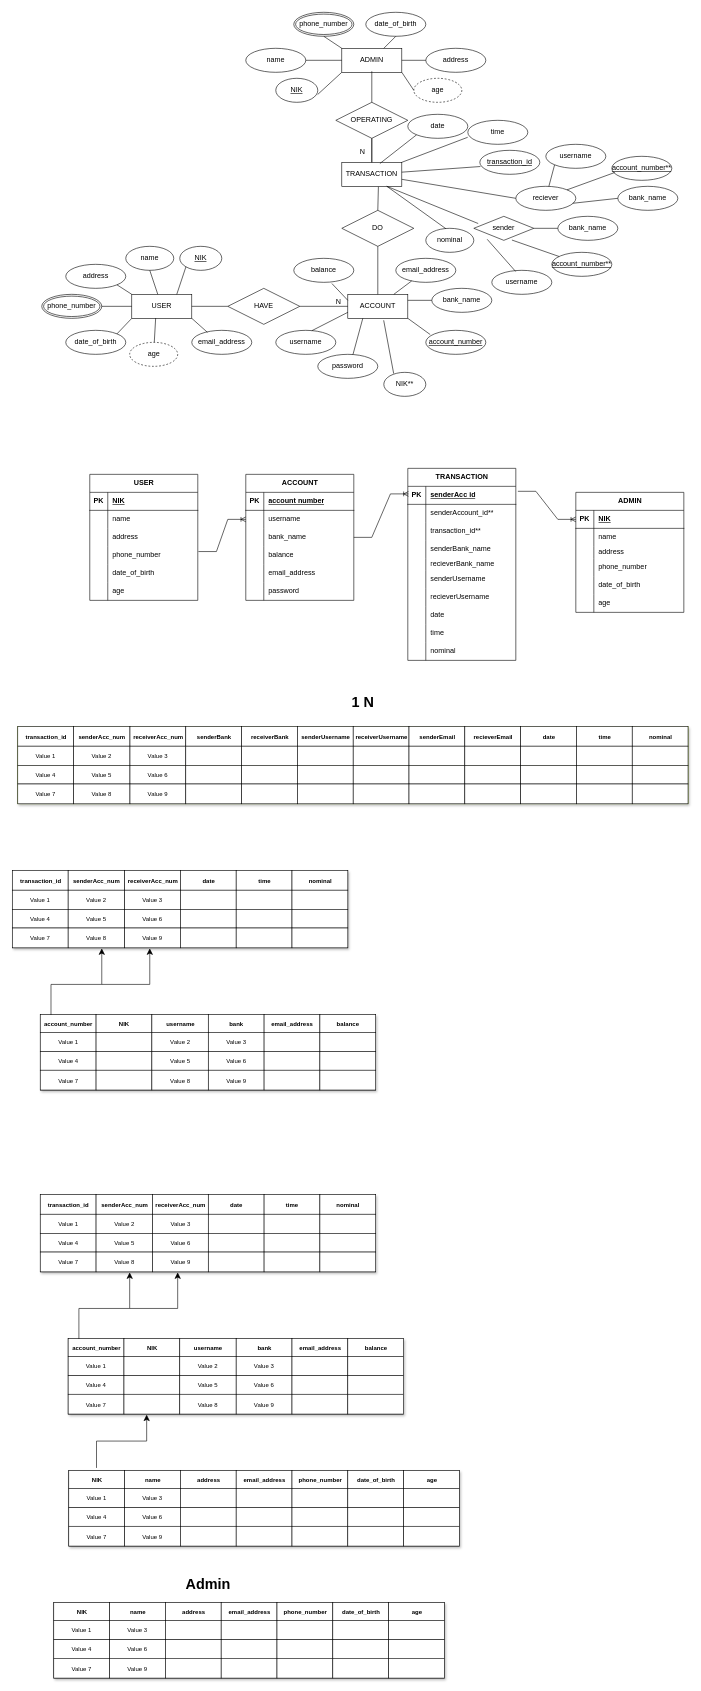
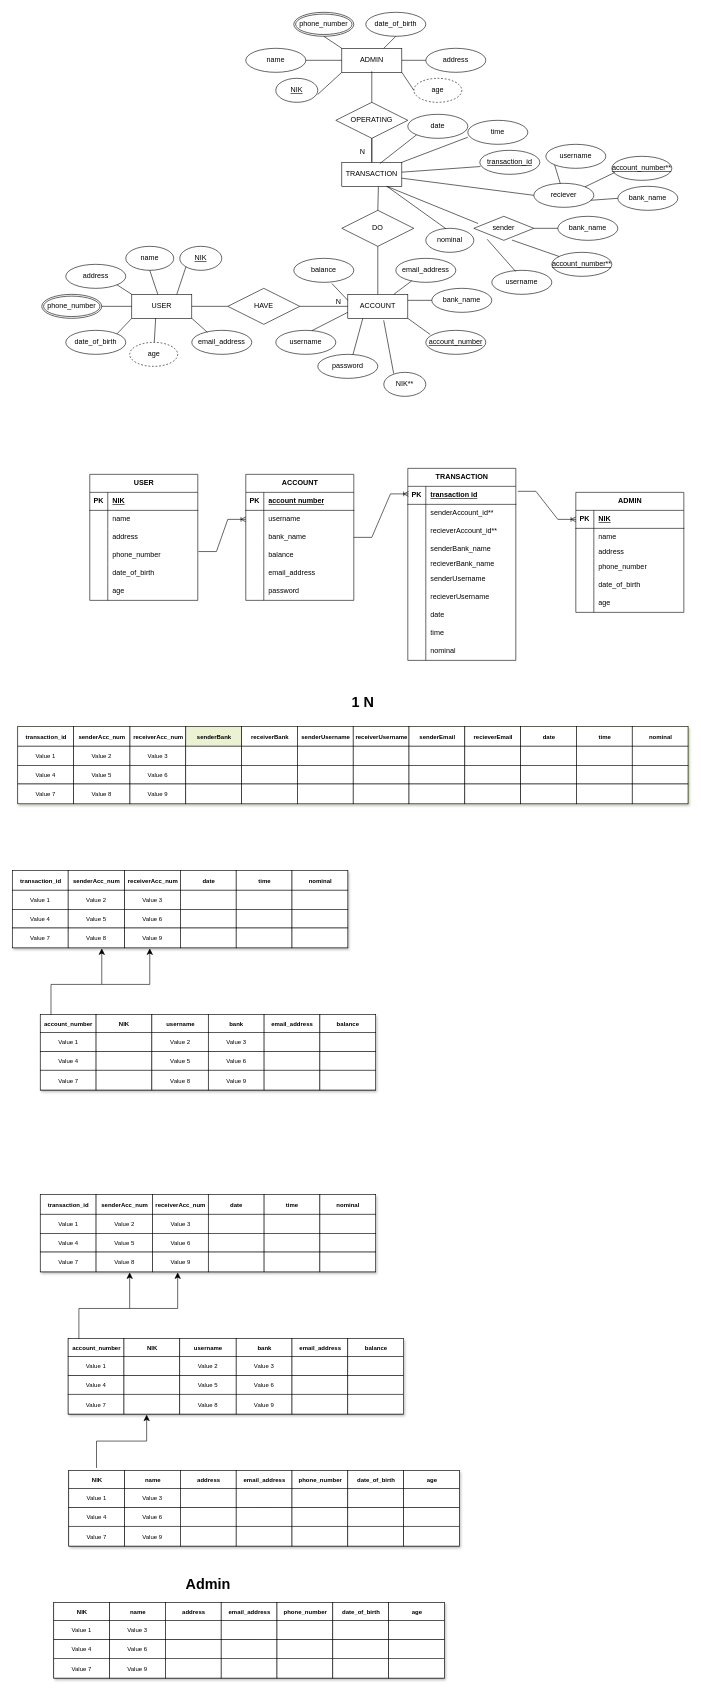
- <mxCell id="29" value="reciever" style="ellipse;whiteSpace=wrap;html=1;align=center;" parent="1" vertex="1"><mxGeometry x="859" y="310" width="100" height="40" as="geometry" /></mxCell>
+ <mxCell id="29" value="reciever" style="ellipse;whiteSpace=wrap;html=1;align=center;" parent="1" vertex="1"><mxGeometry x="889" y="305" width="100" height="40" as="geometry" /></mxCell>
- <mxCell id="109" value="senderAcc id" style="shape=partialRectangle;connectable=0;fillColor=none;top=0;left=0;bottom=0;right=0;align=left;spacingLeft=6;fontStyle=5;overflow=hidden;whiteSpace=wrap;html=1;" parent="107" vertex="1"><mxGeometry x="30" width="150" height="30" as="geometry"><mxRectangle width="150" height="30" as="alternateBounds" /></mxGeometry></mxCell>
+ <mxCell id="109" value="transaction id" style="shape=partialRectangle;connectable=0;fillColor=none;top=0;left=0;bottom=0;right=0;align=left;spacingLeft=6;fontStyle=5;overflow=hidden;whiteSpace=wrap;html=1;" parent="107" vertex="1"><mxGeometry x="30" width="150" height="30" as="geometry"><mxRectangle width="150" height="30" as="alternateBounds" /></mxGeometry></mxCell>
- <mxCell id="115" value="transaction_id**" style="shape=partialRectangle;connectable=0;fillColor=none;top=0;left=0;bottom=0;right=0;align=left;spacingLeft=6;overflow=hidden;whiteSpace=wrap;html=1;" parent="113" vertex="1"><mxGeometry x="30" width="150" height="30" as="geometry"><mxRectangle width="150" height="30" as="alternateBounds" /></mxGeometry></mxCell>
+ <mxCell id="115" value="recieverAccount_id**" style="shape=partialRectangle;connectable=0;fillColor=none;top=0;left=0;bottom=0;right=0;align=left;spacingLeft=6;overflow=hidden;whiteSpace=wrap;html=1;" parent="113" vertex="1"><mxGeometry x="30" width="150" height="30" as="geometry"><mxRectangle width="150" height="30" as="alternateBounds" /></mxGeometry></mxCell>
- <mxCell id="171" value="senderBank" style="connectable=0;recursiveResize=0;align=center;fontStyle=1;html=1;fontSize=10;" vertex="1" parent="167"><mxGeometry x="280" width="93" height="33" as="geometry"><mxRectangle width="93" height="33" as="alternateBounds" /></mxGeometry></mxCell>
+ <mxCell id="171" value="senderBank" style="connectable=0;recursiveResize=0;align=center;fontStyle=1;html=1;fontSize=10;fillColor=#eaf2d3;" vertex="1" parent="167"><mxGeometry x="280" width="93" height="33" as="geometry"><mxRectangle width="93" height="33" as="alternateBounds" /></mxGeometry></mxCell>
